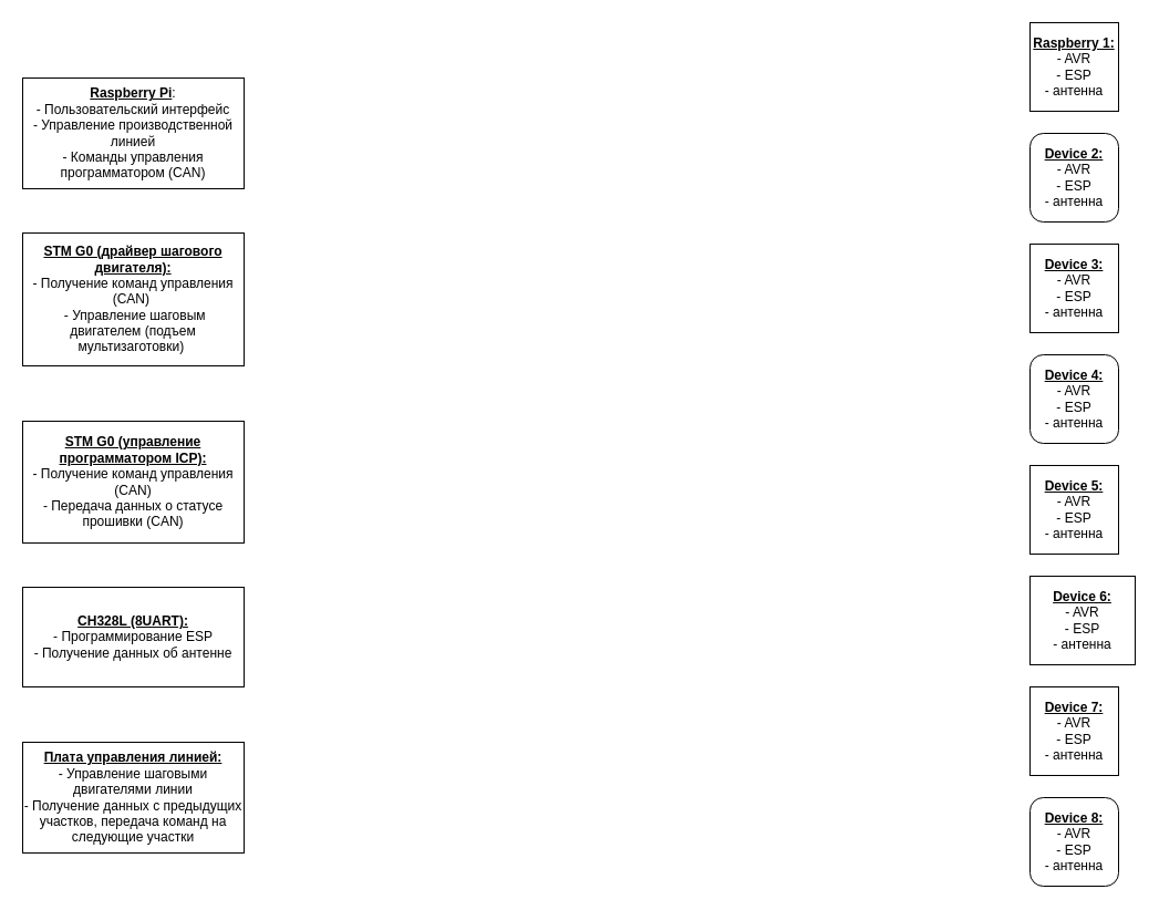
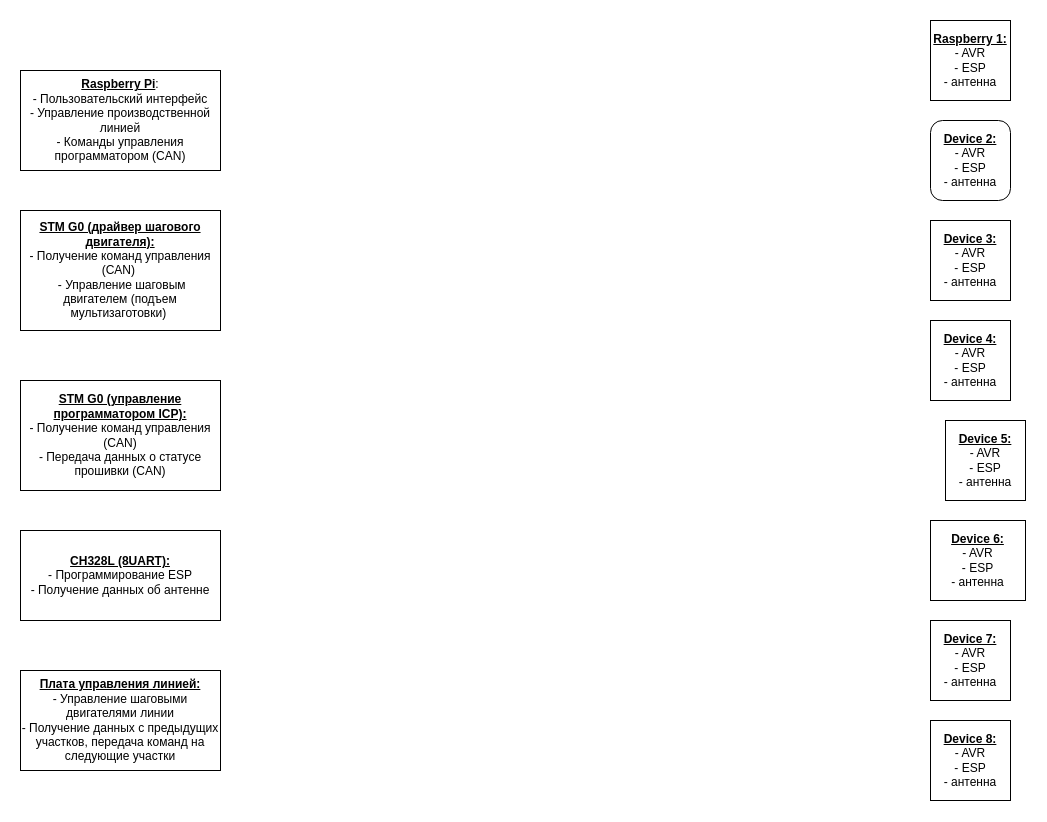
- <mxCell id="5" value="&lt;b&gt;&lt;u&gt;Device 4:&lt;/u&gt;&lt;/b&gt;&lt;br&gt;- AVR&lt;br&gt;- ESP&lt;br&gt;- антенна" style="whiteSpace=wrap;html=1;aspect=fixed;rounded=1;" vertex="1" parent="1"><mxGeometry x="930" y="320" width="80" height="80" as="geometry" /></mxCell>
+ <mxCell id="5" value="&lt;b&gt;&lt;u&gt;Device 4:&lt;/u&gt;&lt;/b&gt;&lt;br&gt;- AVR&lt;br&gt;- ESP&lt;br&gt;- антенна" style="whiteSpace=wrap;html=1;aspect=fixed;" vertex="1" parent="1"><mxGeometry x="930" y="320" width="80" height="80" as="geometry" /></mxCell>
- <mxCell id="6" value="&lt;b&gt;&lt;u&gt;Device 5:&lt;/u&gt;&lt;/b&gt;&lt;br&gt;- AVR&lt;br&gt;- ESP&lt;br&gt;- антенна" style="whiteSpace=wrap;html=1;aspect=fixed;" vertex="1" parent="1"><mxGeometry x="930" y="420" width="80" height="80" as="geometry" /></mxCell>
+ <mxCell id="6" value="&lt;b&gt;&lt;u&gt;Device 5:&lt;/u&gt;&lt;/b&gt;&lt;br&gt;- AVR&lt;br&gt;- ESP&lt;br&gt;- антенна" style="whiteSpace=wrap;html=1;aspect=fixed;" vertex="1" parent="1"><mxGeometry x="945" y="420" width="80" height="80" as="geometry" /></mxCell>
- <mxCell id="9" value="&lt;b&gt;&lt;u&gt;Device 8:&lt;/u&gt;&lt;/b&gt;&lt;br&gt;- AVR&lt;br&gt;- ESP&lt;br&gt;- антенна" style="whiteSpace=wrap;html=1;aspect=fixed;rounded=1;" vertex="1" parent="1"><mxGeometry x="930" y="720" width="80" height="80" as="geometry" /></mxCell>
+ <mxCell id="9" value="&lt;b&gt;&lt;u&gt;Device 8:&lt;/u&gt;&lt;/b&gt;&lt;br&gt;- AVR&lt;br&gt;- ESP&lt;br&gt;- антенна" style="whiteSpace=wrap;html=1;aspect=fixed;" vertex="1" parent="1"><mxGeometry x="930" y="720" width="80" height="80" as="geometry" /></mxCell>
